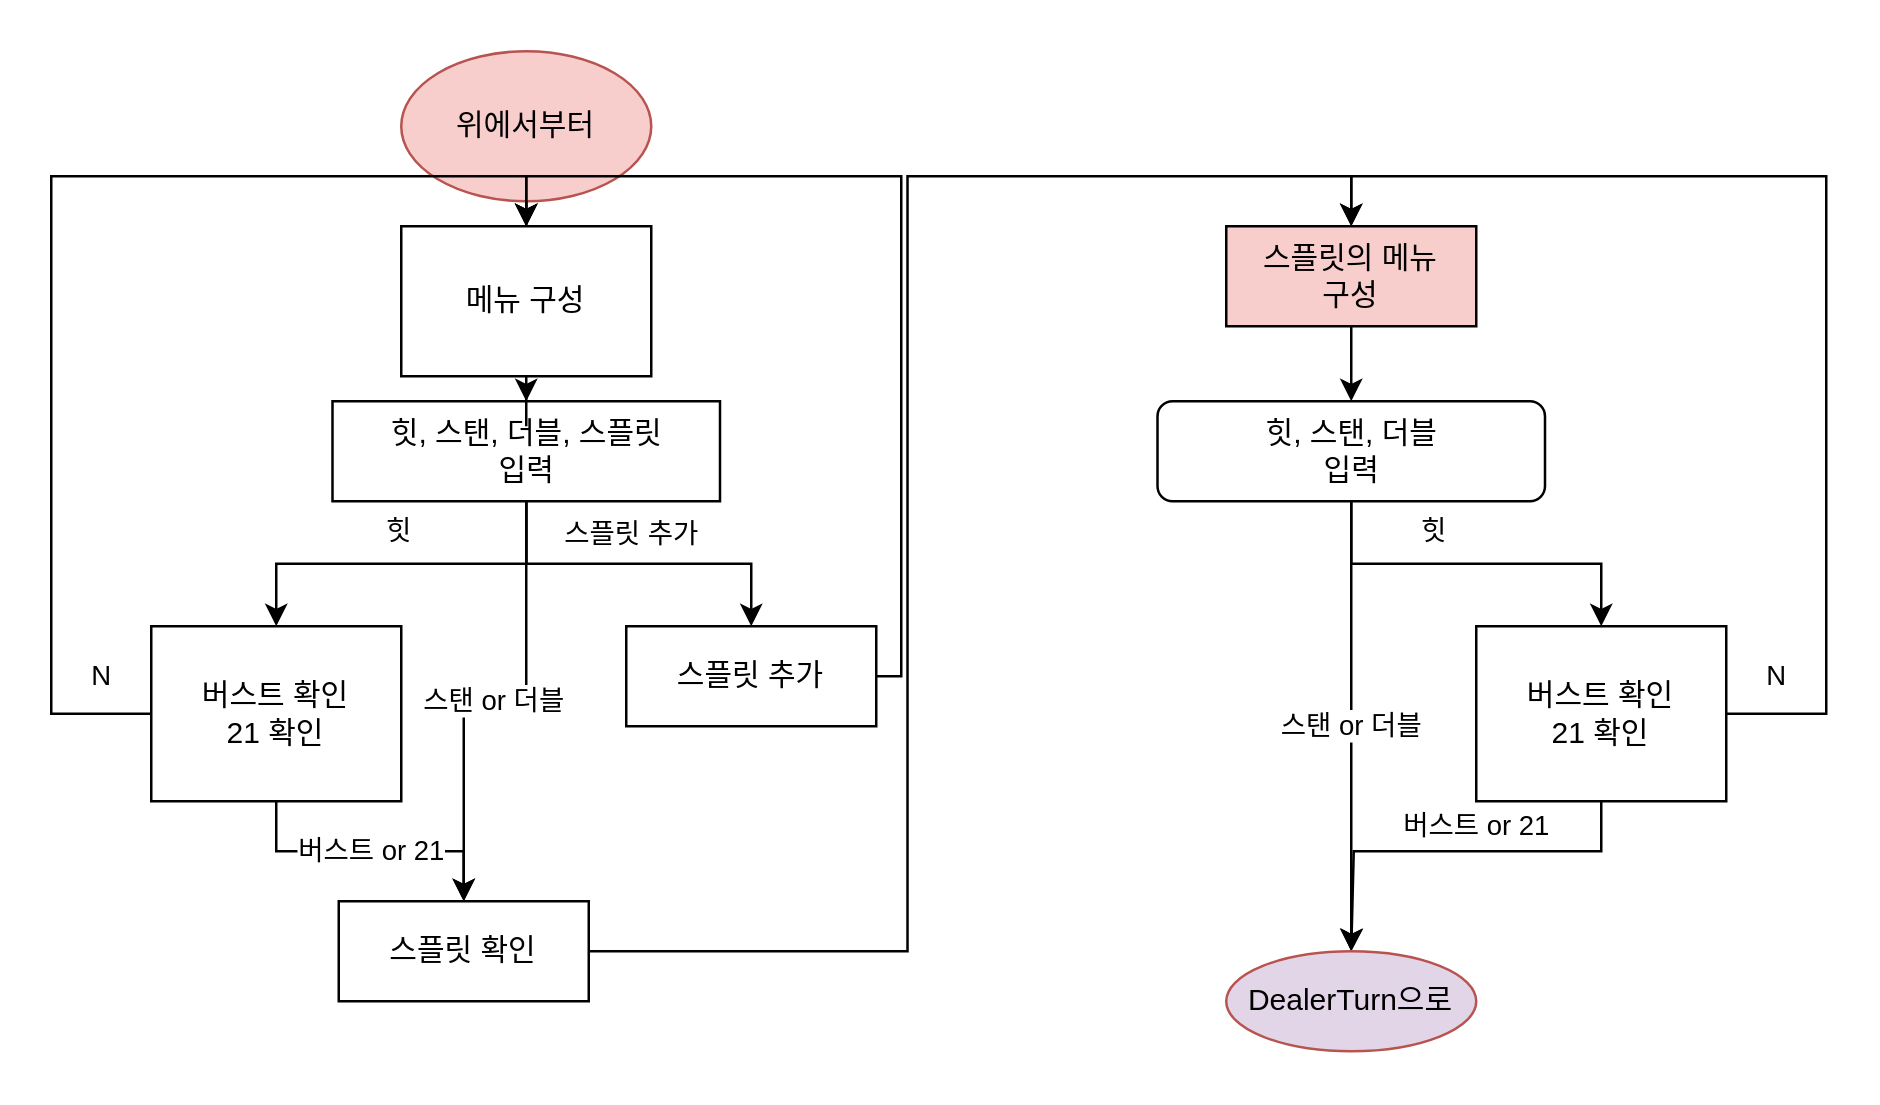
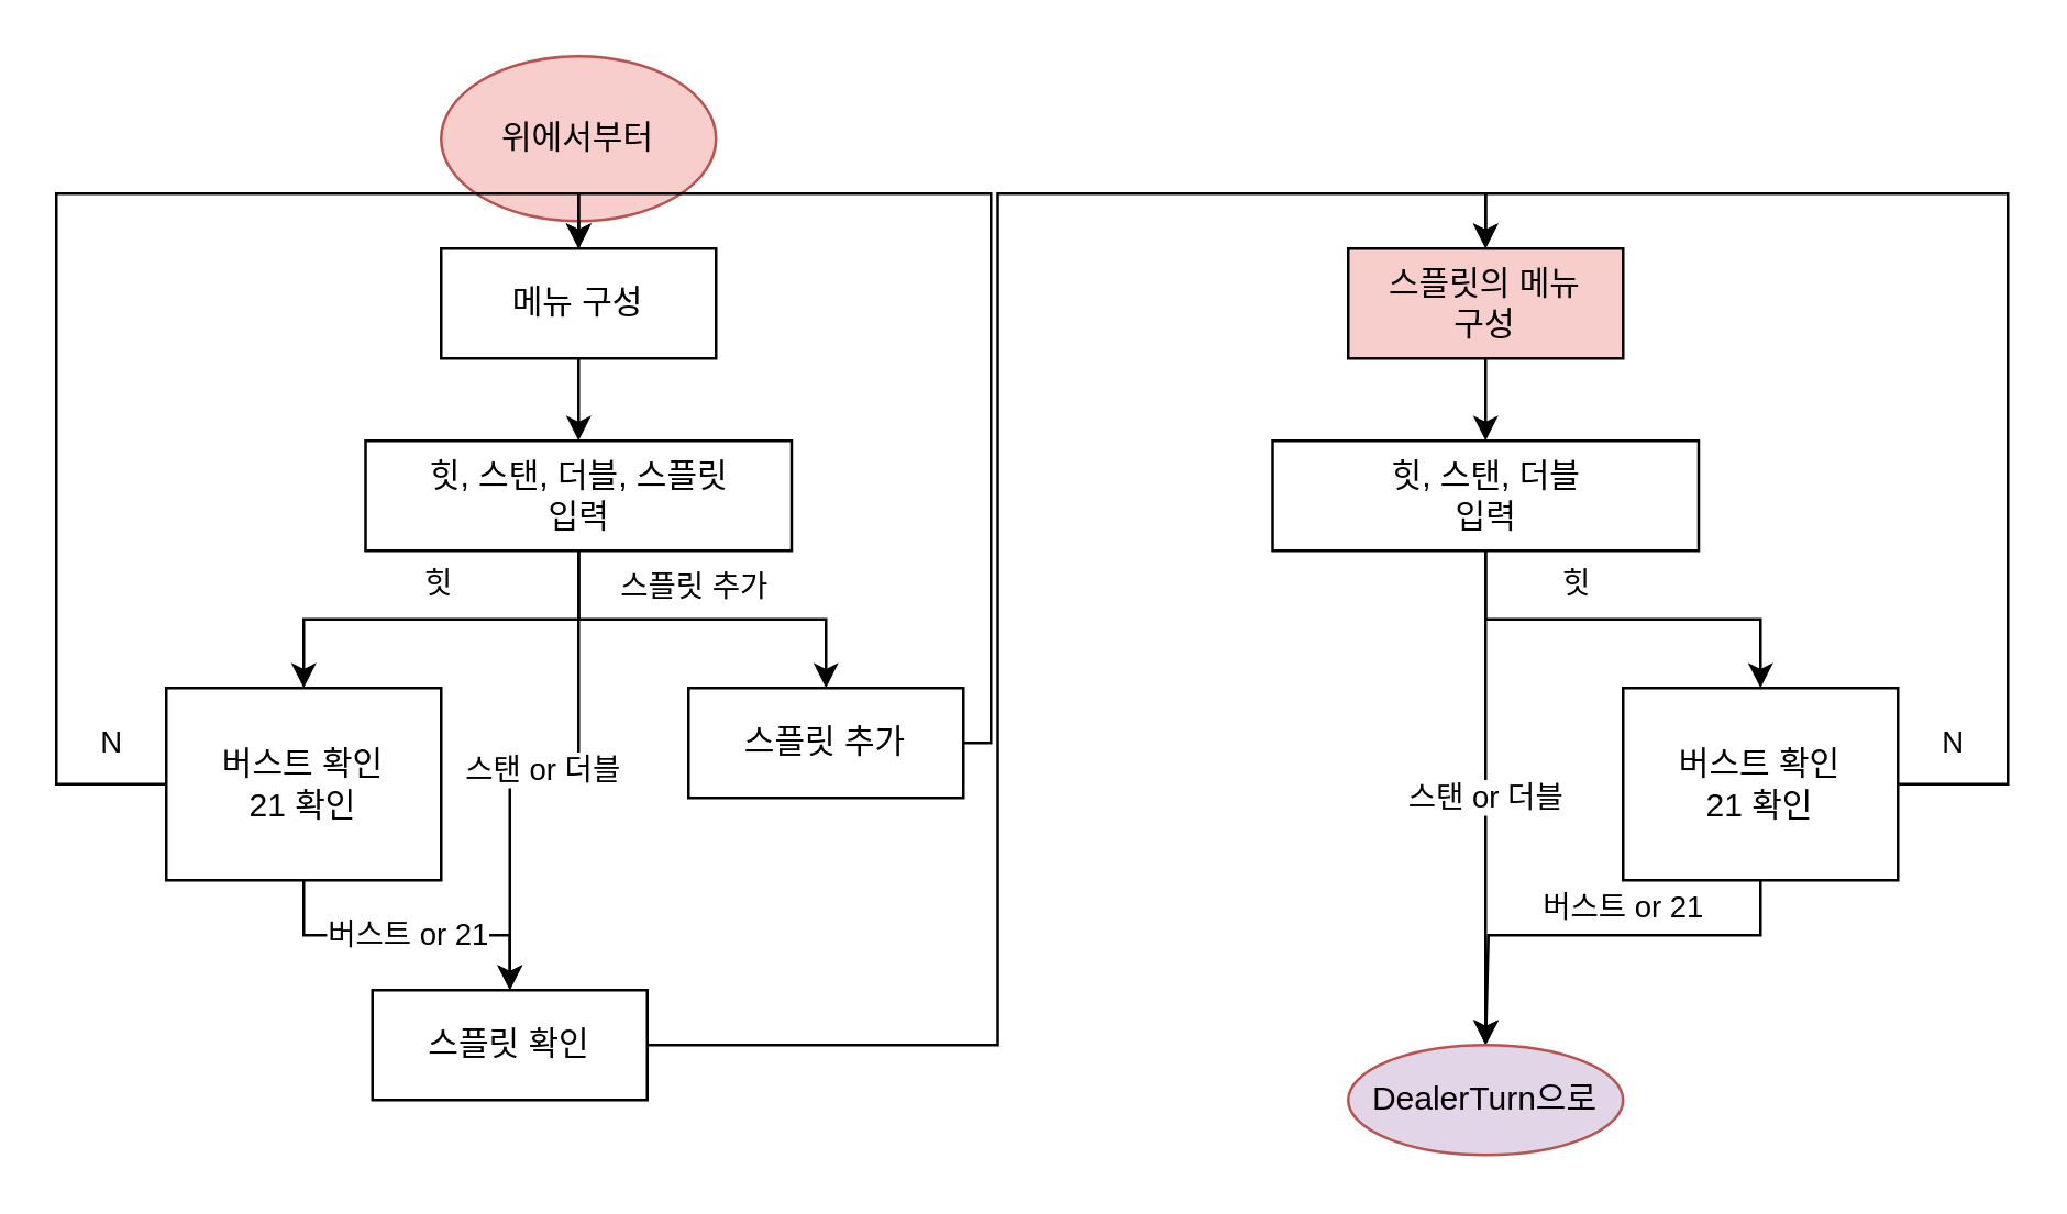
- <mxCell id="16" value="메뉴 구성" style="whiteSpace=wrap;html=1;align=center;" vertex="1" parent="1"><mxGeometry x="160" y="90" width="100" height="60" as="geometry" /></mxCell>
+ <mxCell id="16" value="메뉴 구성" style="whiteSpace=wrap;html=1;align=center;" vertex="1" parent="1"><mxGeometry x="160" y="90" width="100" height="40" as="geometry" /></mxCell>
- <mxCell id="21" value="힛, 스탠, 더블&lt;div&gt;입력&lt;/div&gt;" style="whiteSpace=wrap;html=1;align=center;rounded=1;" vertex="1" parent="1"><mxGeometry x="462.5" y="160" width="155" height="40" as="geometry" /></mxCell>
+ <mxCell id="21" value="힛, 스탠, 더블&lt;div&gt;입력&lt;/div&gt;" style="whiteSpace=wrap;html=1;align=center;" vertex="1" parent="1"><mxGeometry x="462.5" y="160" width="155" height="40" as="geometry" /></mxCell>
